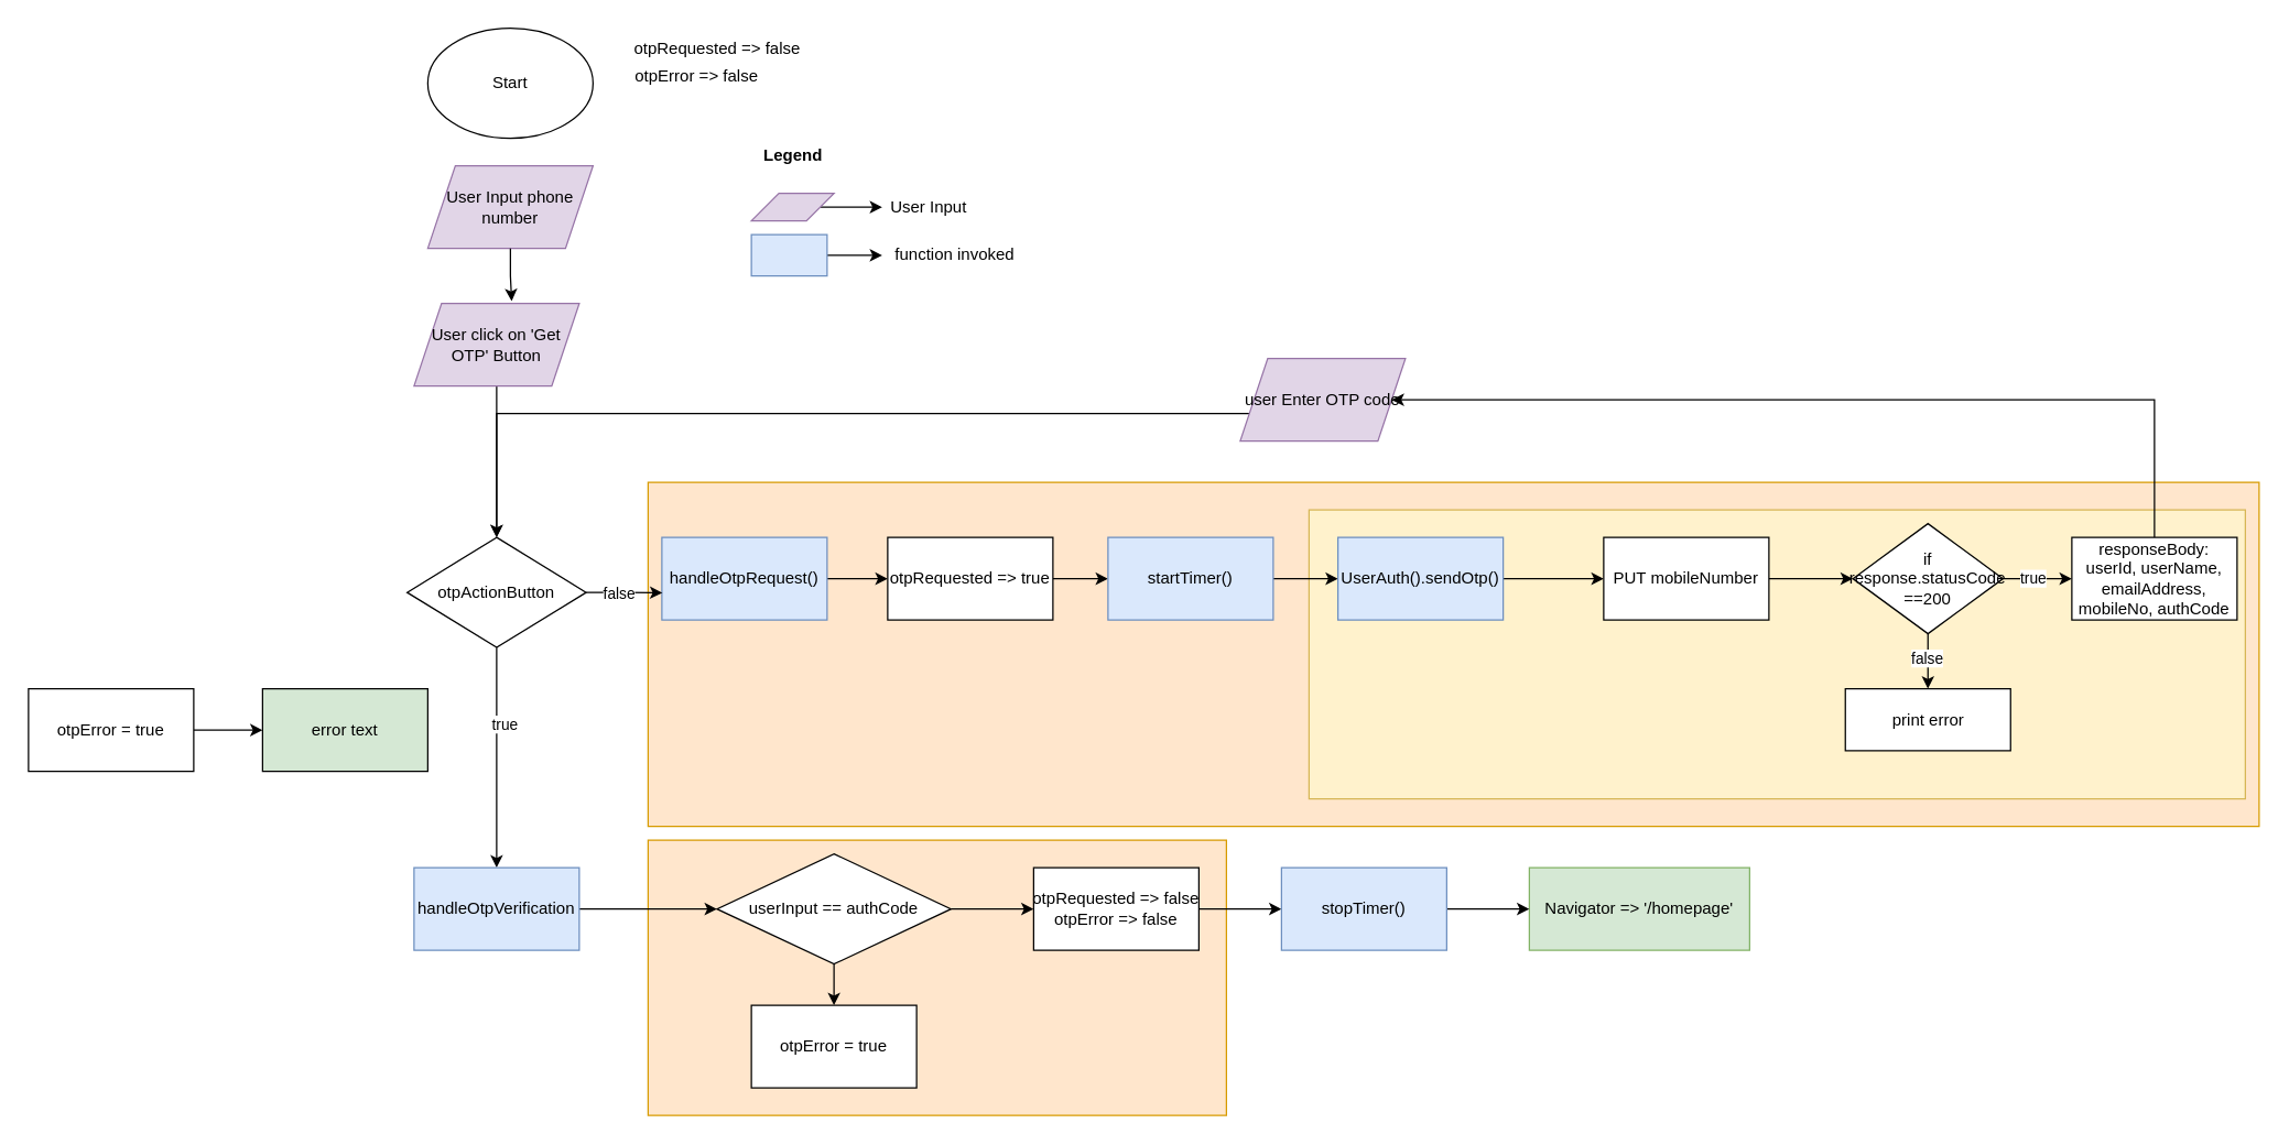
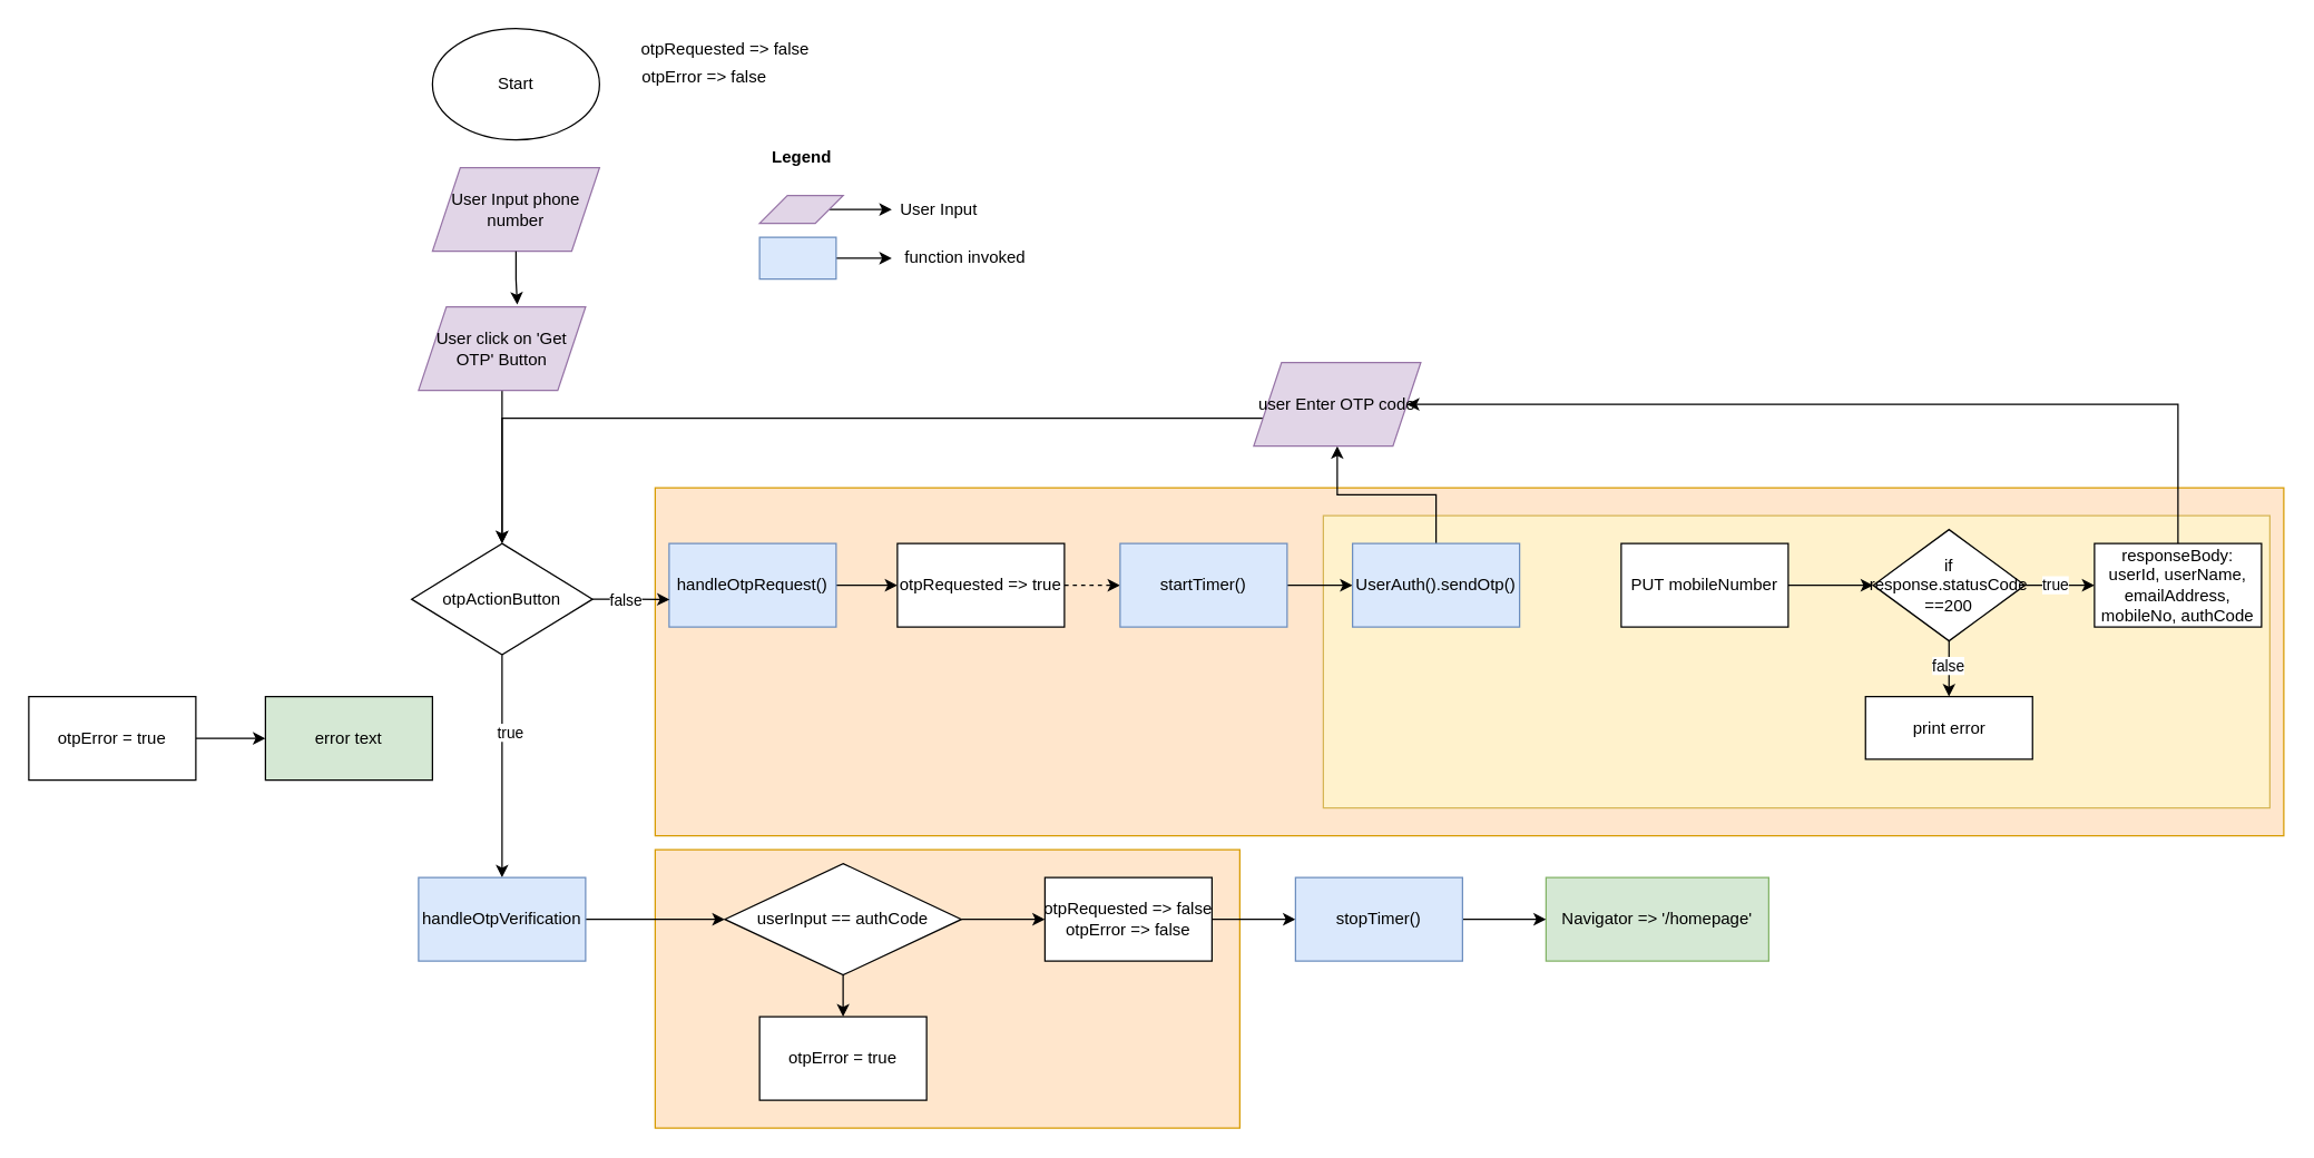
- <mxCell id="13" style="edgeStyle=orthogonalEdgeStyle;rounded=0;orthogonalLoop=1;jettySize=auto;html=1;entryX=0;entryY=0.5;entryDx=0;entryDy=0;" parent="1" source="14" target="16" edge="1"><mxGeometry relative="1" as="geometry" /></mxCell>
+ <mxCell id="13" style="edgeStyle=orthogonalEdgeStyle;rounded=0;orthogonalLoop=1;jettySize=auto;html=1;entryX=0;entryY=0.5;entryDx=0;entryDy=0;dashed=1;" parent="1" source="14" target="16" edge="1"><mxGeometry relative="1" as="geometry" /></mxCell>
- <mxCell id="17" style="edgeStyle=orthogonalEdgeStyle;rounded=0;orthogonalLoop=1;jettySize=auto;html=1;entryX=0;entryY=0.5;entryDx=0;entryDy=0;" parent="1" source="18" target="20" edge="1"><mxGeometry relative="1" as="geometry" /></mxCell>
+ <mxCell id="17" style="edgeStyle=orthogonalEdgeStyle;rounded=0;orthogonalLoop=1;jettySize=auto;html=1;" parent="1" source="18" target="35" edge="1"><mxGeometry relative="1" as="geometry" /></mxCell>
